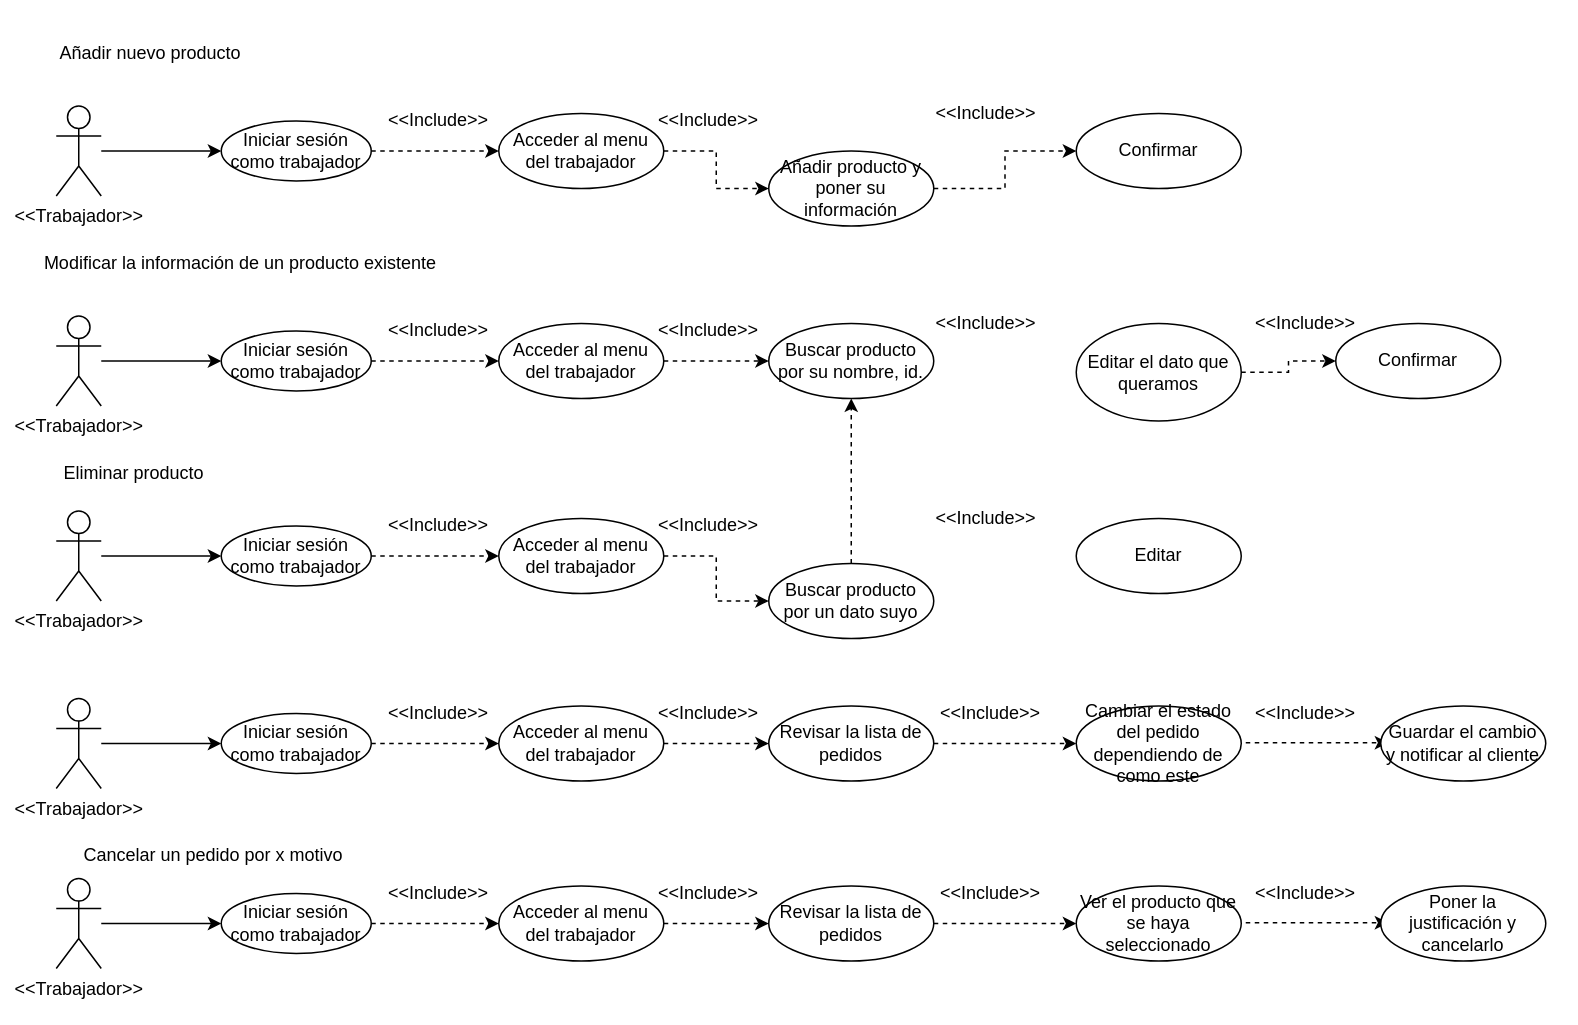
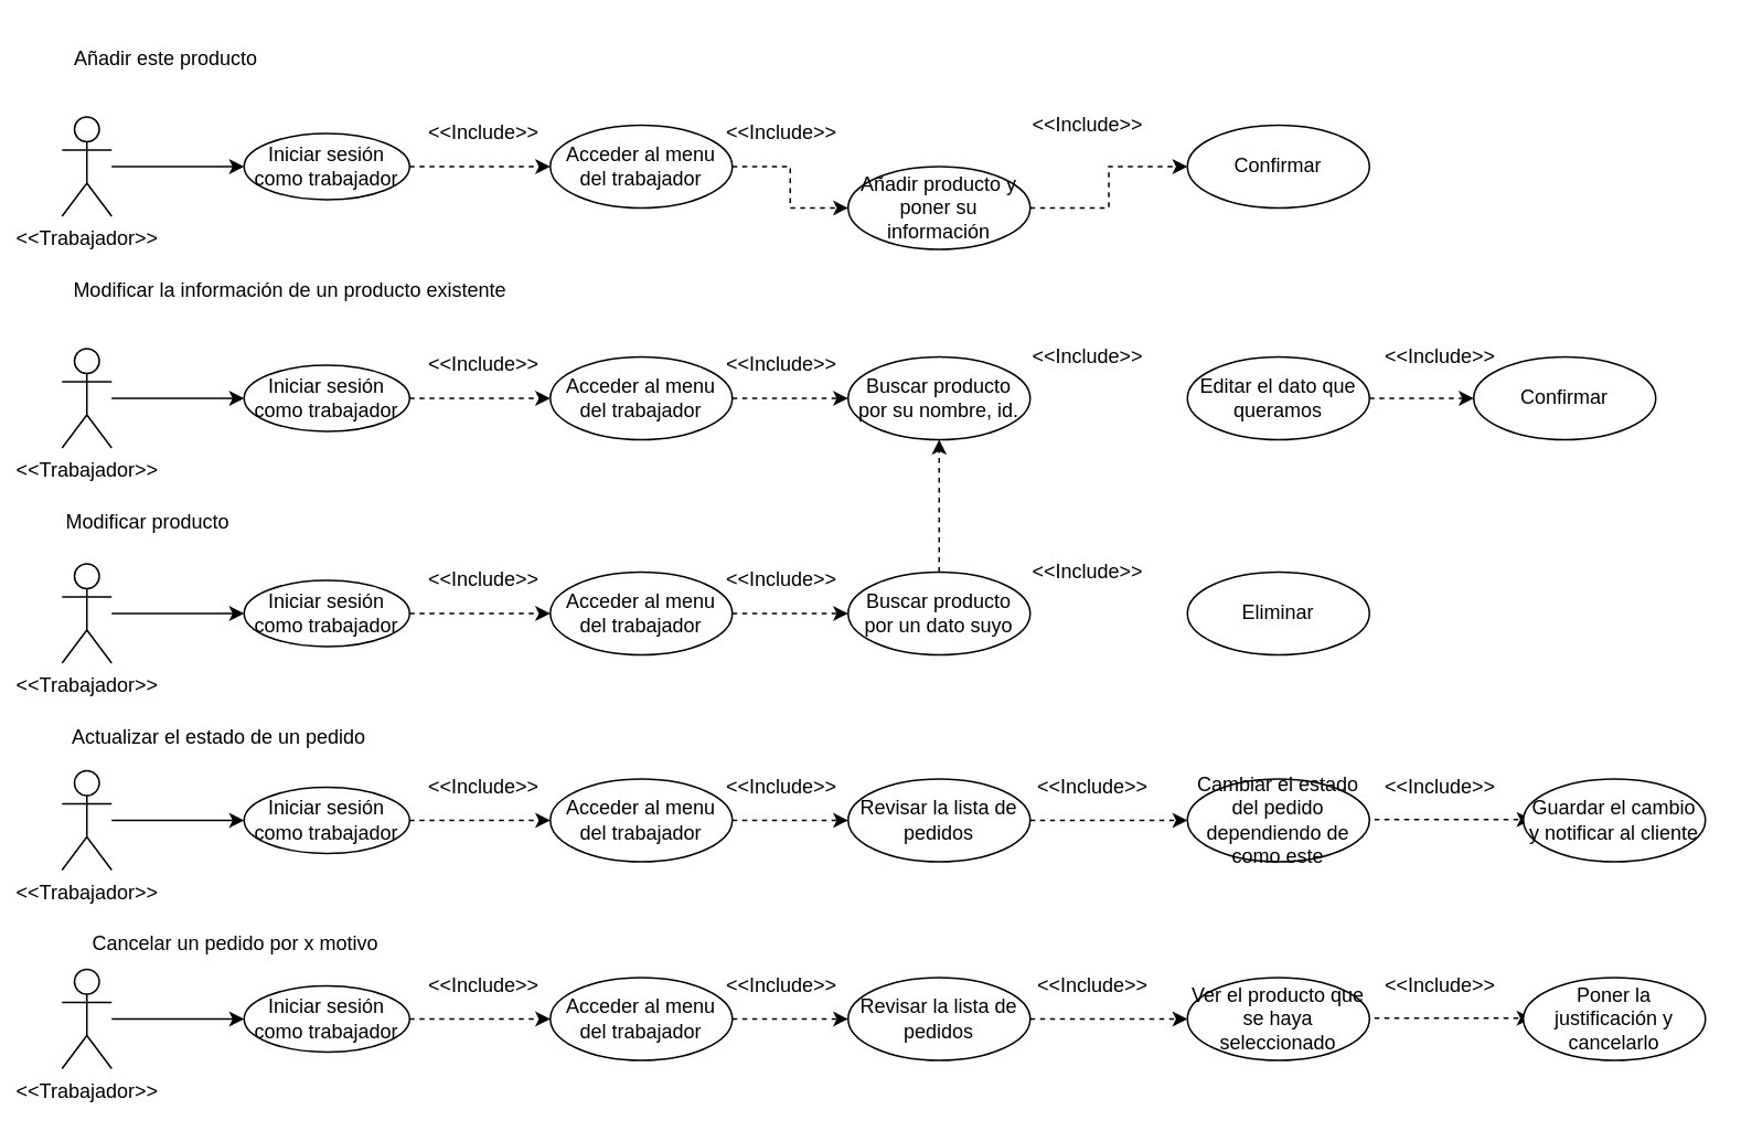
- <mxCell id="26" value="Añadir nuevo producto" style="text;html=1;align=center;verticalAlign=middle;whiteSpace=wrap;rounded=0;" vertex="1" parent="1"><mxGeometry x="30" y="20" width="140" height="30" as="geometry" /></mxCell>
+ <mxCell id="26" value="Añadir este producto" style="text;html=1;align=center;verticalAlign=middle;whiteSpace=wrap;rounded=0;" vertex="1" parent="1"><mxGeometry x="30" y="20" width="140" height="30" as="geometry" /></mxCell>
- <mxCell id="27" value="Modificar la información de un producto existente" style="text;html=1;align=center;verticalAlign=middle;whiteSpace=wrap;rounded=0;" vertex="1" parent="1"><mxGeometry x="15" y="160" width="290" height="30" as="geometry" /></mxCell>
+ <mxCell id="27" value="Modificar la información de un producto existente" style="text;html=1;align=center;verticalAlign=middle;whiteSpace=wrap;rounded=0;" vertex="1" parent="1"><mxGeometry x="30" y="160" width="290" height="30" as="geometry" /></mxCell>
- <mxCell id="28" value="Editar el dato que queramos" style="ellipse;whiteSpace=wrap;html=1;" vertex="1" parent="1"><mxGeometry x="717" y="215" width="110" height="65" as="geometry" /></mxCell>
+ <mxCell id="28" value="Editar el dato que queramos" style="ellipse;whiteSpace=wrap;html=1;" vertex="1" parent="1"><mxGeometry x="717" y="215" width="110" height="50" as="geometry" /></mxCell>
- <mxCell id="30" value="Eliminar producto" style="text;html=1;align=center;verticalAlign=middle;whiteSpace=wrap;rounded=0;" vertex="1" parent="1"><mxGeometry x="20" y="300" width="138" height="30" as="geometry" /></mxCell>
+ <mxCell id="30" value="Modificar producto" style="text;html=1;align=center;verticalAlign=middle;whiteSpace=wrap;rounded=0;" vertex="1" parent="1"><mxGeometry x="20" y="300" width="138" height="30" as="geometry" /></mxCell>
- <mxCell id="42" value="Editar" style="ellipse;whiteSpace=wrap;html=1;" vertex="1" parent="1"><mxGeometry x="717" y="345" width="110" height="50" as="geometry" /></mxCell>
+ <mxCell id="42" value="Eliminar" style="ellipse;whiteSpace=wrap;html=1;" vertex="1" parent="1"><mxGeometry x="717" y="345" width="110" height="50" as="geometry" /></mxCell>
- <mxCell id="39" value="Buscar producto por un dato suyo" style="ellipse;whiteSpace=wrap;html=1;" vertex="1" parent="1"><mxGeometry x="512" y="375" width="110" height="50" as="geometry" /></mxCell>
+ <mxCell id="39" value="Buscar producto por un dato suyo" style="ellipse;whiteSpace=wrap;html=1;" vertex="1" parent="1"><mxGeometry x="512" y="345" width="110" height="50" as="geometry" /></mxCell>
+ <mxCell id="43" value="Actualizar el estado de un pedido" style="text;html=1;align=center;verticalAlign=middle;whiteSpace=wrap;rounded=0;" vertex="1" parent="1"><mxGeometry x="37" y="430" width="190" height="30" as="geometry" /></mxCell>
